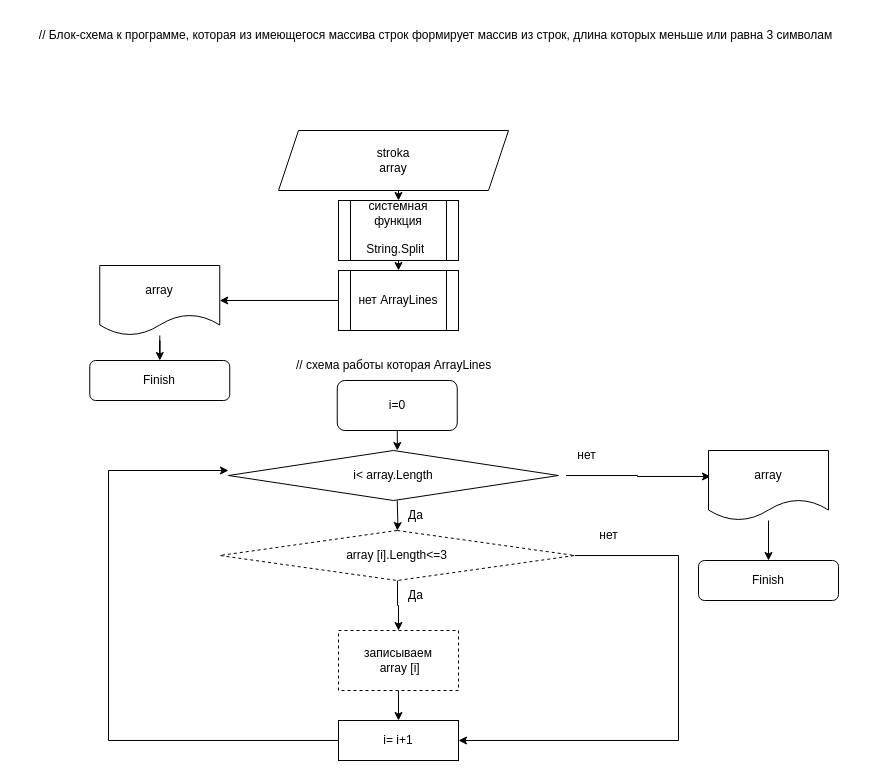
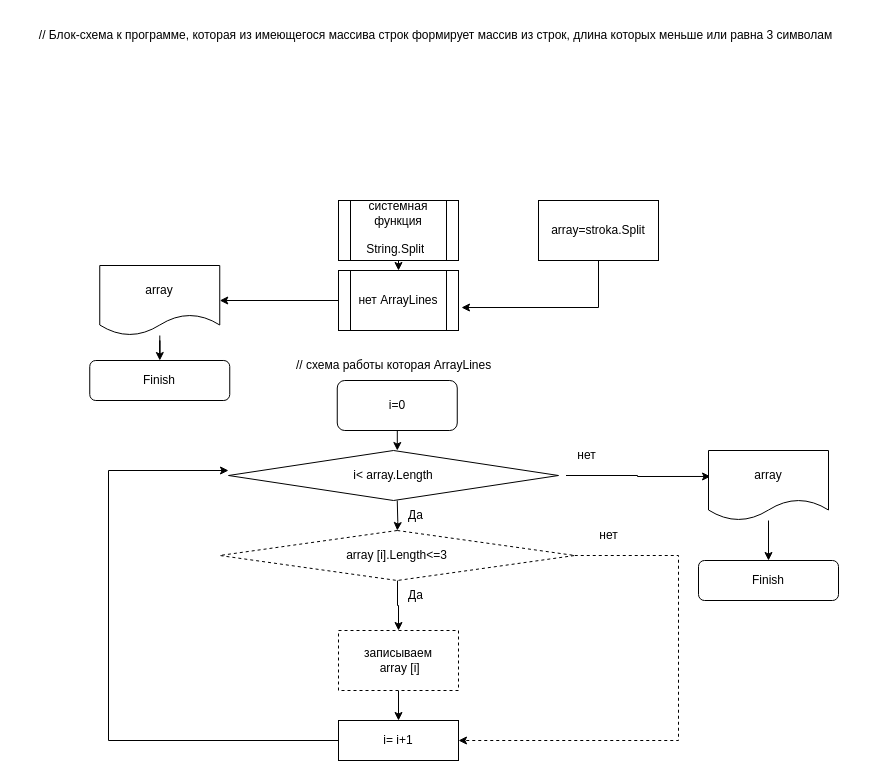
- <mxCell id="22" value="stroka&lt;br&gt;array" style="shape=parallelogram;perimeter=parallelogramPerimeter;whiteSpace=wrap;html=1;fixedSize=1;rounded=0;strokeColor=default;fontFamily=Helvetica;fontSize=12;fontColor=default;fillColor=default;" parent="1" vertex="1"><mxGeometry x="278" y="130" width="230" height="60" as="geometry" /></mxCell>
- <mxCell id="21" style="edgeStyle=orthogonalEdgeStyle;rounded=0;orthogonalLoop=1;jettySize=auto;html=1;exitX=0.5;exitY=1;exitDx=0;exitDy=0;entryX=0.5;entryY=0;entryDx=0;entryDy=0;" edge="1" parent="1" source="22" target="28"><mxGeometry relative="1" as="geometry" /></mxCell>
+ <mxCell id="34" value="array=stroka.Split" style="whiteSpace=wrap;html=1;" vertex="1" parent="1"><mxGeometry x="538" y="200" width="120" height="60" as="geometry" /></mxCell>
+ <mxCell id="33" style="edgeStyle=orthogonalEdgeStyle;rounded=0;orthogonalLoop=1;jettySize=auto;html=1;entryX=1.025;entryY=0.617;entryDx=0;entryDy=0;entryPerimeter=0;" edge="1" parent="1" source="34" target="26"><mxGeometry relative="1" as="geometry"><Array as="points"><mxPoint x="598" y="307" /></Array></mxGeometry></mxCell>
- <mxCell id="8" style="edgeStyle=orthogonalEdgeStyle;rounded=0;orthogonalLoop=1;jettySize=auto;html=1;exitX=1;exitY=0.5;exitDx=0;exitDy=0;entryX=1;entryY=0.5;entryDx=0;entryDy=0;" parent="1" source="9" target="17" edge="1"><mxGeometry relative="1" as="geometry"><Array as="points"><mxPoint x="678" y="555" /><mxPoint x="678" y="740" /></Array></mxGeometry></mxCell>
+ <mxCell id="8" style="edgeStyle=orthogonalEdgeStyle;rounded=0;orthogonalLoop=1;jettySize=auto;html=1;exitX=1;exitY=0.5;exitDx=0;exitDy=0;entryX=1;entryY=0.5;entryDx=0;entryDy=0;dashed=1;" parent="1" source="9" target="17" edge="1"><mxGeometry relative="1" as="geometry"><Array as="points"><mxPoint x="678" y="555" /><mxPoint x="678" y="740" /></Array></mxGeometry></mxCell>
